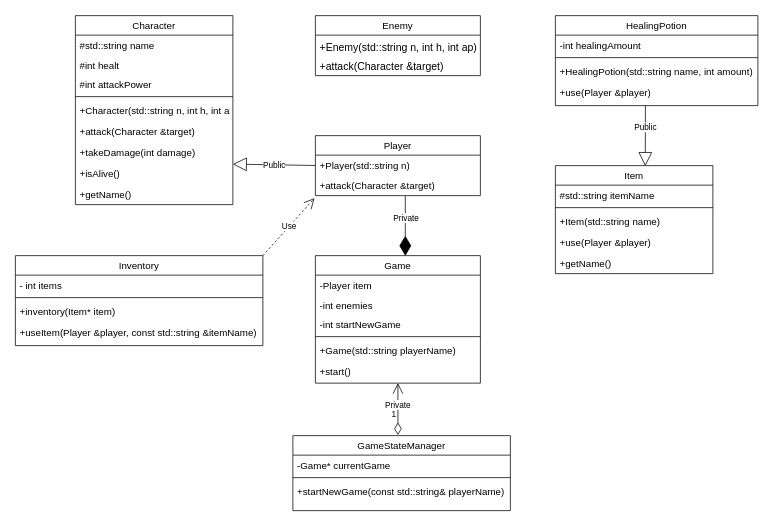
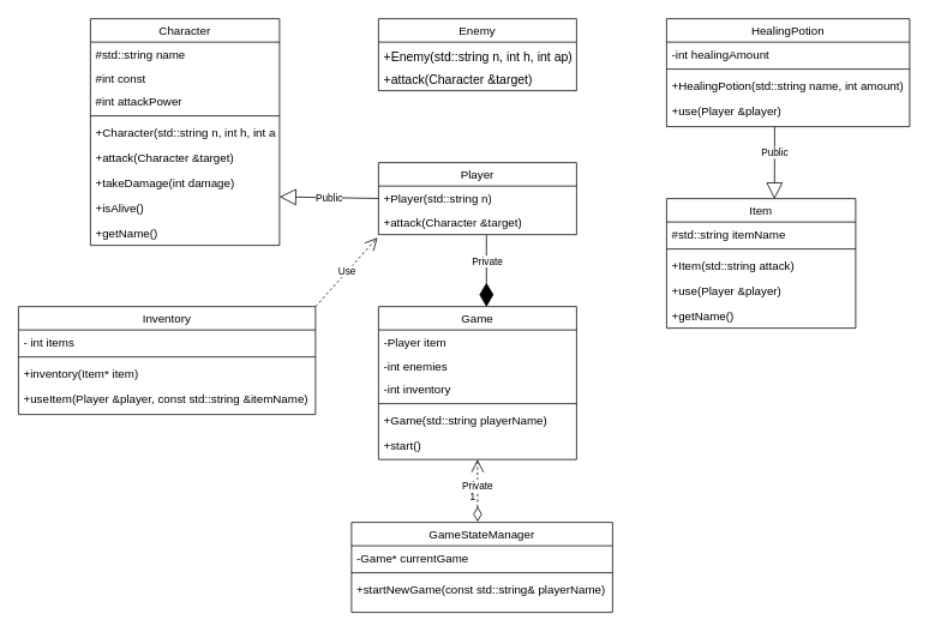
- <mxCell id="4" value="#int healt" style="text;align=left;verticalAlign=top;spacingLeft=4;spacingRight=4;overflow=hidden;rotatable=0;points=[[0,0.5],[1,0.5]];portConstraint=eastwest;rounded=0;shadow=0;html=0;fontSize=13;" parent="2" vertex="1"><mxGeometry y="52" width="210" height="26" as="geometry" /></mxCell>
+ <mxCell id="4" value="#int const" style="text;align=left;verticalAlign=top;spacingLeft=4;spacingRight=4;overflow=hidden;rotatable=0;points=[[0,0.5],[1,0.5]];portConstraint=eastwest;rounded=0;shadow=0;html=0;fontSize=13;" parent="2" vertex="1"><mxGeometry y="52" width="210" height="26" as="geometry" /></mxCell>
- <mxCell id="28" value="+Item(std::string name)" style="text;align=left;verticalAlign=top;spacingLeft=4;spacingRight=4;overflow=hidden;rotatable=0;points=[[0,0.5],[1,0.5]];portConstraint=eastwest;fontSize=13;" parent="25" vertex="1"><mxGeometry y="60" width="210" height="28" as="geometry" /></mxCell>
+ <mxCell id="28" value="+Item(std::string attack)" style="text;align=left;verticalAlign=top;spacingLeft=4;spacingRight=4;overflow=hidden;rotatable=0;points=[[0,0.5],[1,0.5]];portConstraint=eastwest;fontSize=13;" parent="25" vertex="1"><mxGeometry y="60" width="210" height="28" as="geometry" /></mxCell>
- <mxCell id="21" value="-int startNewGame" style="text;align=left;verticalAlign=top;spacingLeft=4;spacingRight=4;overflow=hidden;rotatable=0;points=[[0,0.5],[1,0.5]];portConstraint=eastwest;rounded=0;shadow=0;html=0;fontSize=13;" parent="18" vertex="1"><mxGeometry y="78" width="220" height="26" as="geometry" /></mxCell>
+ <mxCell id="21" value="-int inventory" style="text;align=left;verticalAlign=top;spacingLeft=4;spacingRight=4;overflow=hidden;rotatable=0;points=[[0,0.5],[1,0.5]];portConstraint=eastwest;rounded=0;shadow=0;html=0;fontSize=13;" parent="18" vertex="1"><mxGeometry y="78" width="220" height="26" as="geometry" /></mxCell>
- <mxCell id="52" value="1" style="endArrow=open;html=1;endSize=12;startArrow=diamondThin;startSize=14;startFill=0;edgeStyle=orthogonalEdgeStyle;align=left;verticalAlign=bottom;rounded=0;entryX=0.5;entryY=1;entryDx=0;entryDy=0;exitX=0.483;exitY=-0.007;exitDx=0;exitDy=0;exitPerimeter=0;" edge="1" parent="1" source="48" target="18"><mxGeometry x="-0.444" y="10" relative="1" as="geometry"><mxPoint x="550" y="550" as="sourcePoint" /><mxPoint x="890" y="530" as="targetPoint" /><mxPoint as="offset" /></mxGeometry></mxCell>
+ <mxCell id="52" value="1" style="endArrow=open;html=1;endSize=12;startArrow=diamondThin;startSize=14;startFill=0;edgeStyle=orthogonalEdgeStyle;align=left;verticalAlign=bottom;rounded=0;entryX=0.5;entryY=1;entryDx=0;entryDy=0;exitX=0.483;exitY=-0.007;exitDx=0;exitDy=0;exitPerimeter=0;dashed=1;" edge="1" parent="1" source="48" target="18"><mxGeometry x="-0.444" y="10" relative="1" as="geometry"><mxPoint x="550" y="550" as="sourcePoint" /><mxPoint x="890" y="530" as="targetPoint" /><mxPoint as="offset" /></mxGeometry></mxCell>
